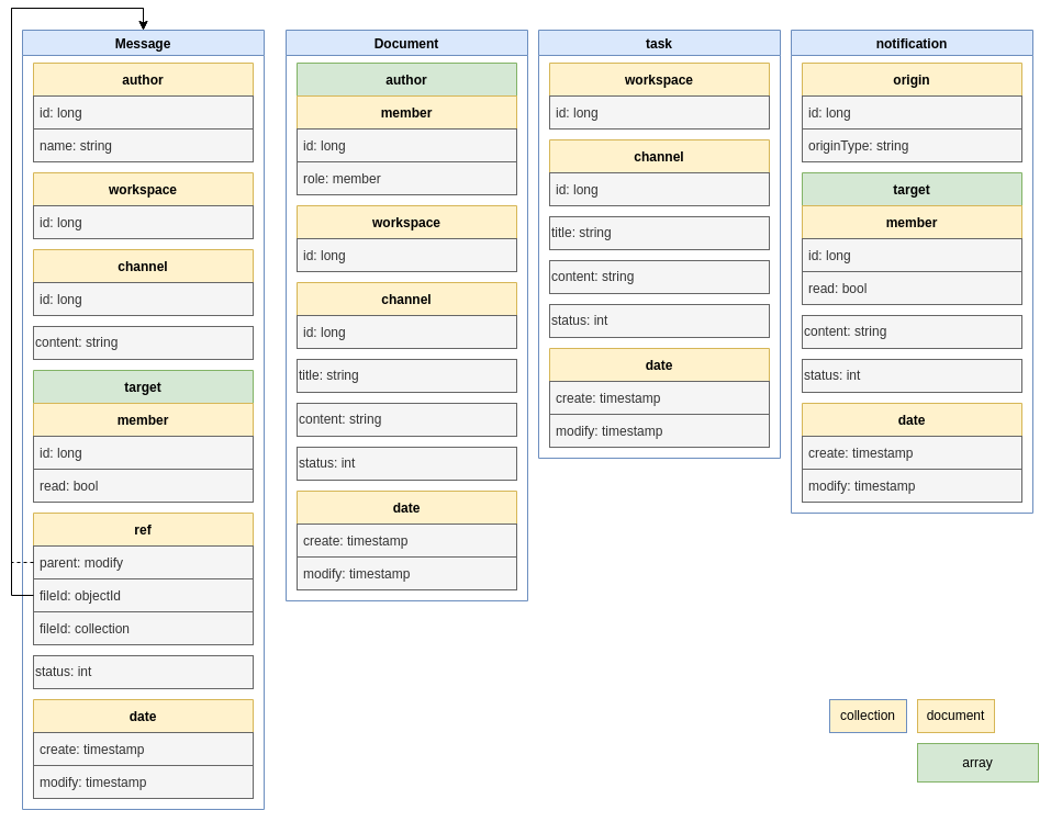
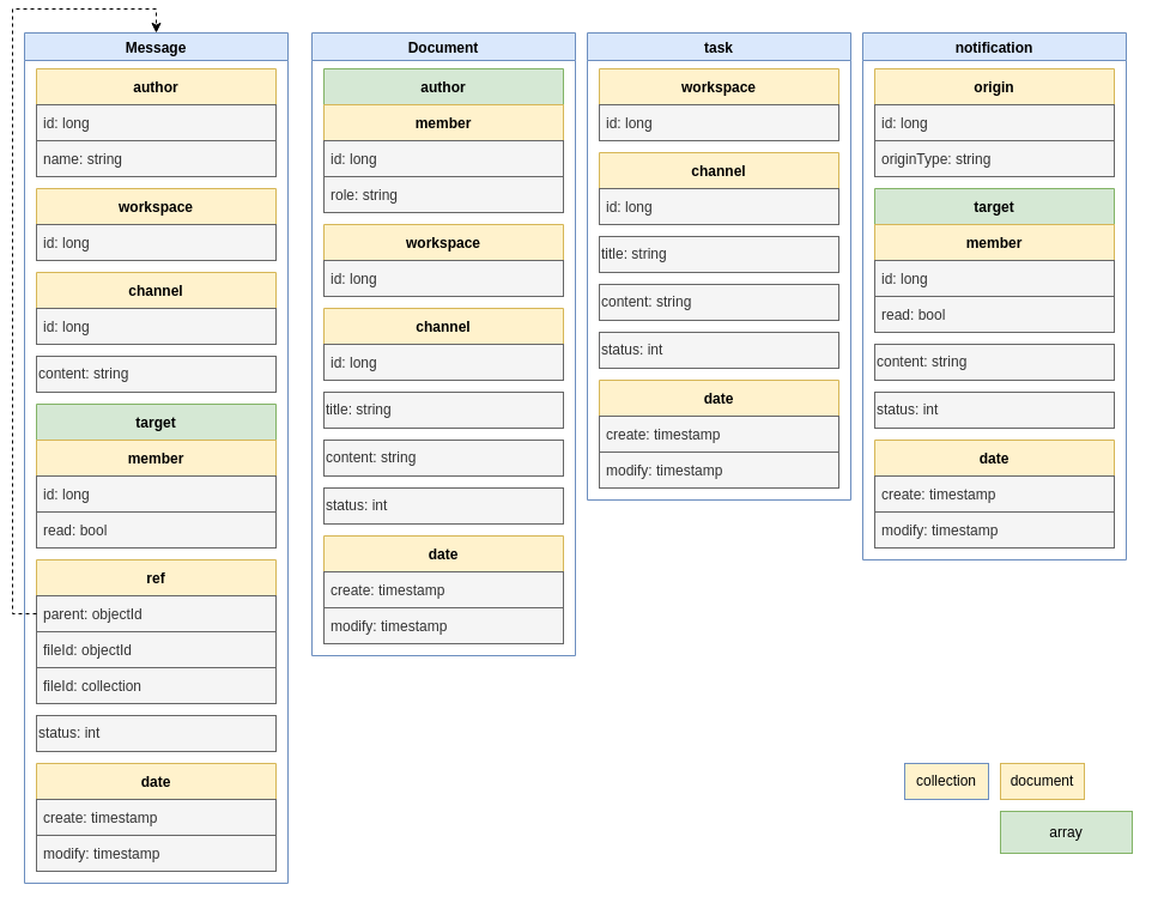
- <mxCell id="35" value="role: member" style="text;strokeColor=#666666;fillColor=#f5f5f5;align=left;verticalAlign=middle;spacingLeft=4;spacingRight=4;overflow=hidden;points=[[0,0.5],[1,0.5]];portConstraint=eastwest;rotatable=0;shadow=0;fontColor=#333333;" vertex="1" parent="33"><mxGeometry y="60" width="200" height="30" as="geometry" /></mxCell>
+ <mxCell id="35" value="role: string" style="text;strokeColor=#666666;fillColor=#f5f5f5;align=left;verticalAlign=middle;spacingLeft=4;spacingRight=4;overflow=hidden;points=[[0,0.5],[1,0.5]];portConstraint=eastwest;rotatable=0;shadow=0;fontColor=#333333;" vertex="1" parent="33"><mxGeometry y="60" width="200" height="30" as="geometry" /></mxCell>
- <mxCell id="16" value="parent: modify" style="text;strokeColor=#666666;fillColor=#f5f5f5;align=left;verticalAlign=middle;spacingLeft=4;spacingRight=4;overflow=hidden;points=[[0,0.5],[1,0.5]];portConstraint=eastwest;rotatable=0;shadow=0;fontColor=#333333;" vertex="1" parent="15"><mxGeometry y="30" width="200" height="30" as="geometry" /></mxCell>
+ <mxCell id="16" value="parent: objectId" style="text;strokeColor=#666666;fillColor=#f5f5f5;align=left;verticalAlign=middle;spacingLeft=4;spacingRight=4;overflow=hidden;points=[[0,0.5],[1,0.5]];portConstraint=eastwest;rotatable=0;shadow=0;fontColor=#333333;" vertex="1" parent="15"><mxGeometry y="30" width="200" height="30" as="geometry" /></mxCell>
- <mxCell id="20" style="edgeStyle=orthogonalEdgeStyle;rounded=0;orthogonalLoop=1;jettySize=auto;html=1;fontSize=12;entryX=0.5;entryY=0;entryDx=0;entryDy=0;" edge="1" parent="2" source="17" target="2"><mxGeometry relative="1" as="geometry"><mxPoint x="-70" y="230" as="targetPoint" /><Array as="points"><mxPoint x="-10" y="515" /><mxPoint x="-10" y="-20" /><mxPoint x="110" y="-20" /></Array></mxGeometry></mxCell>
